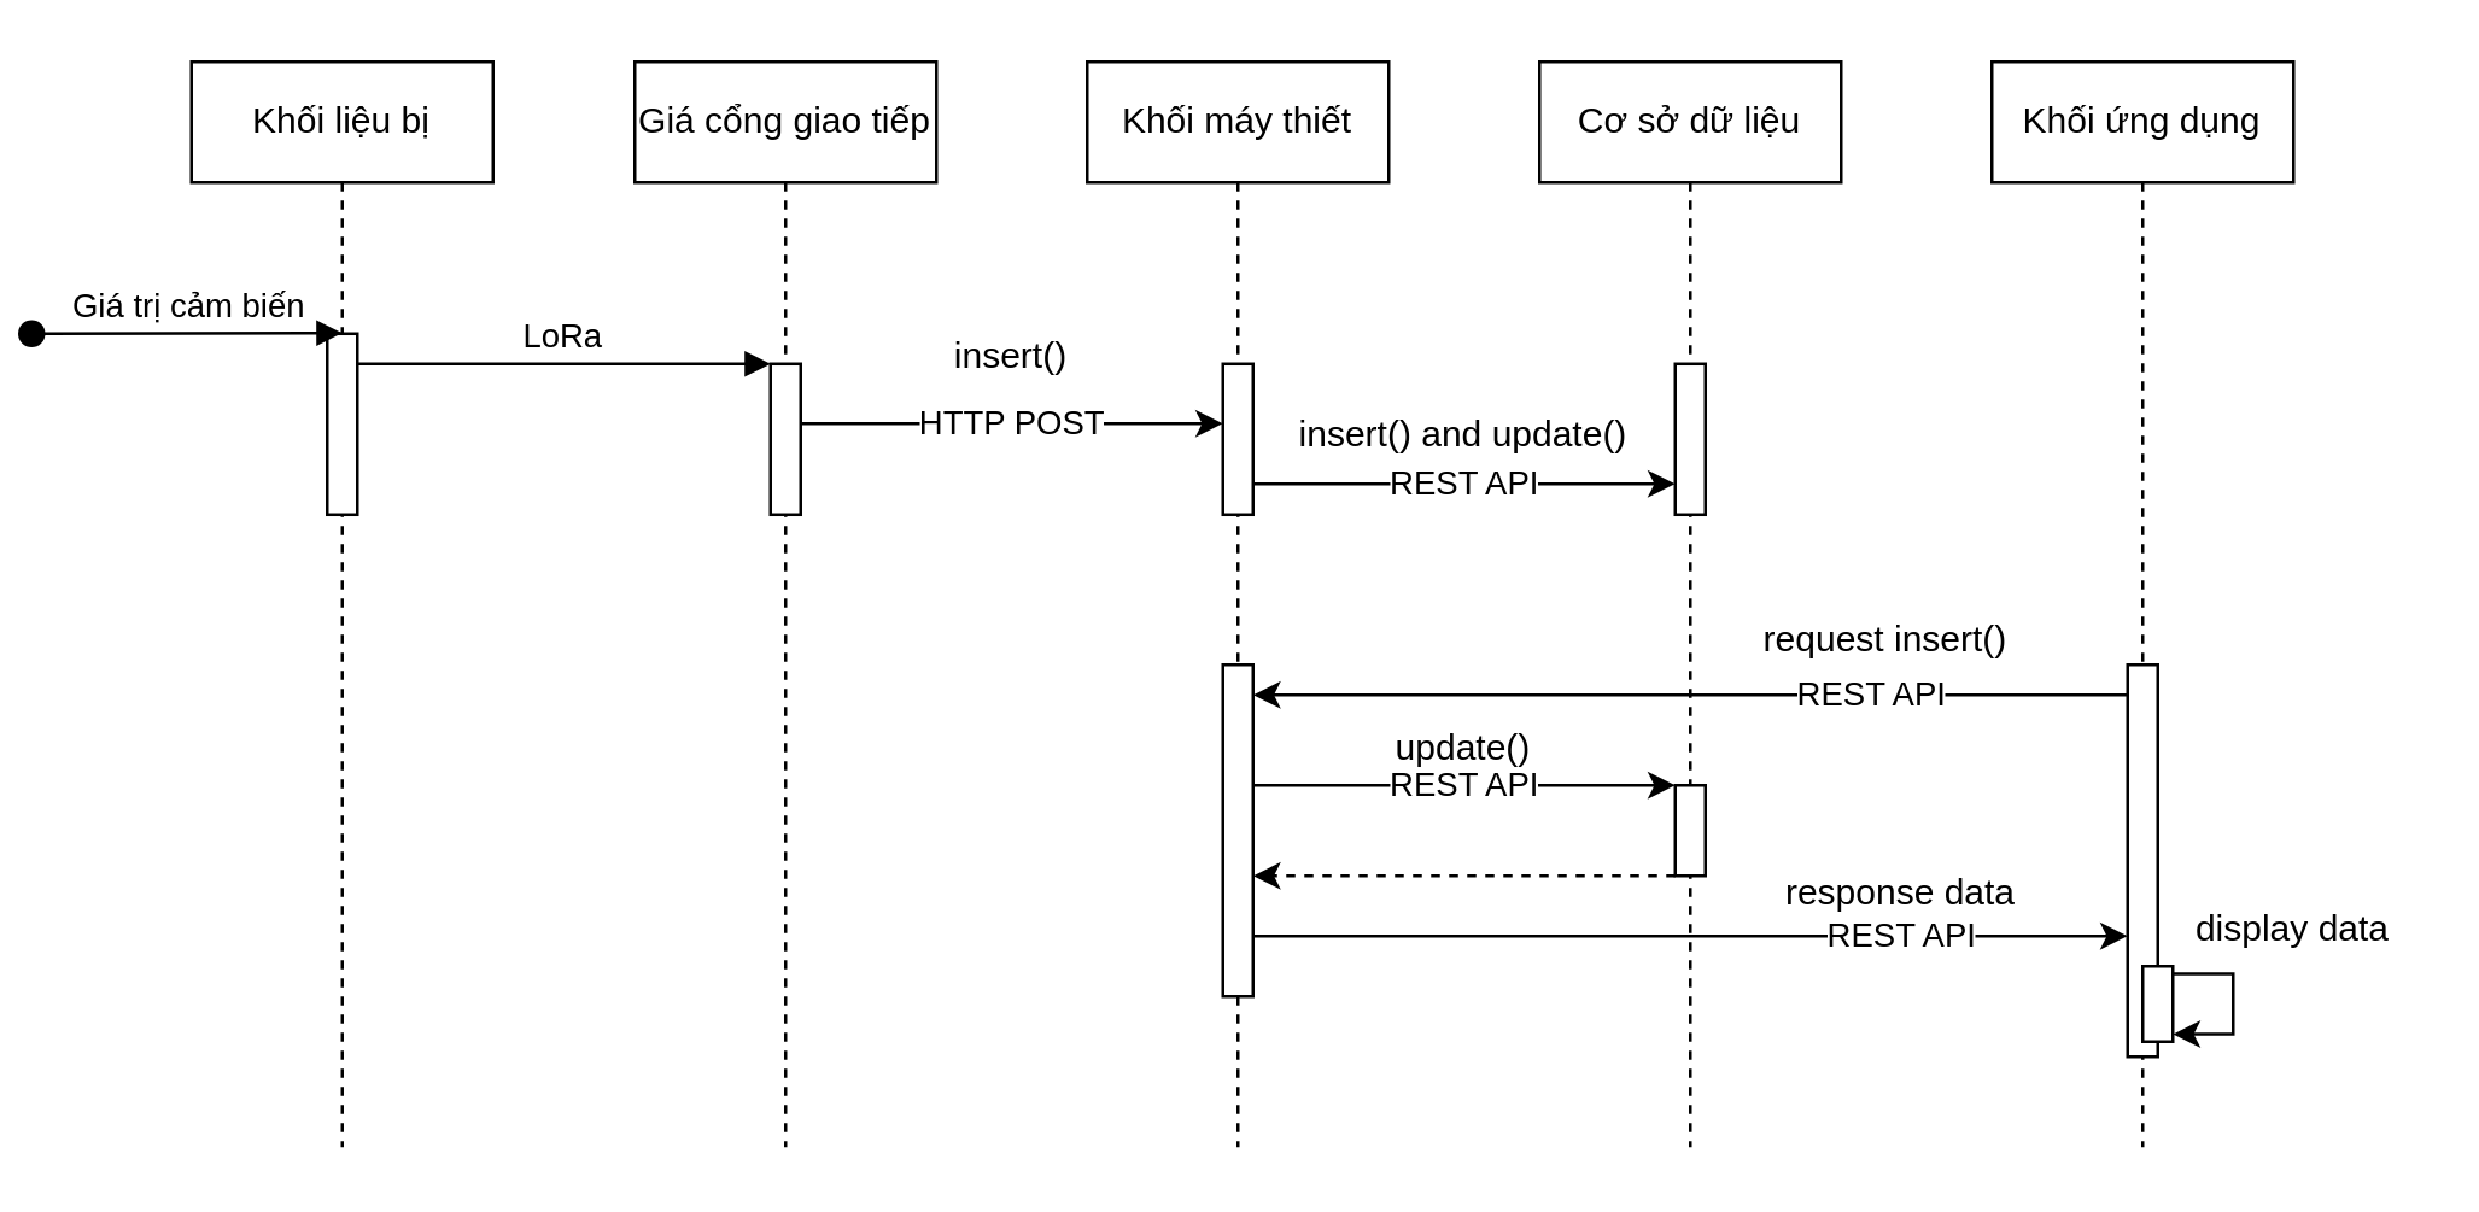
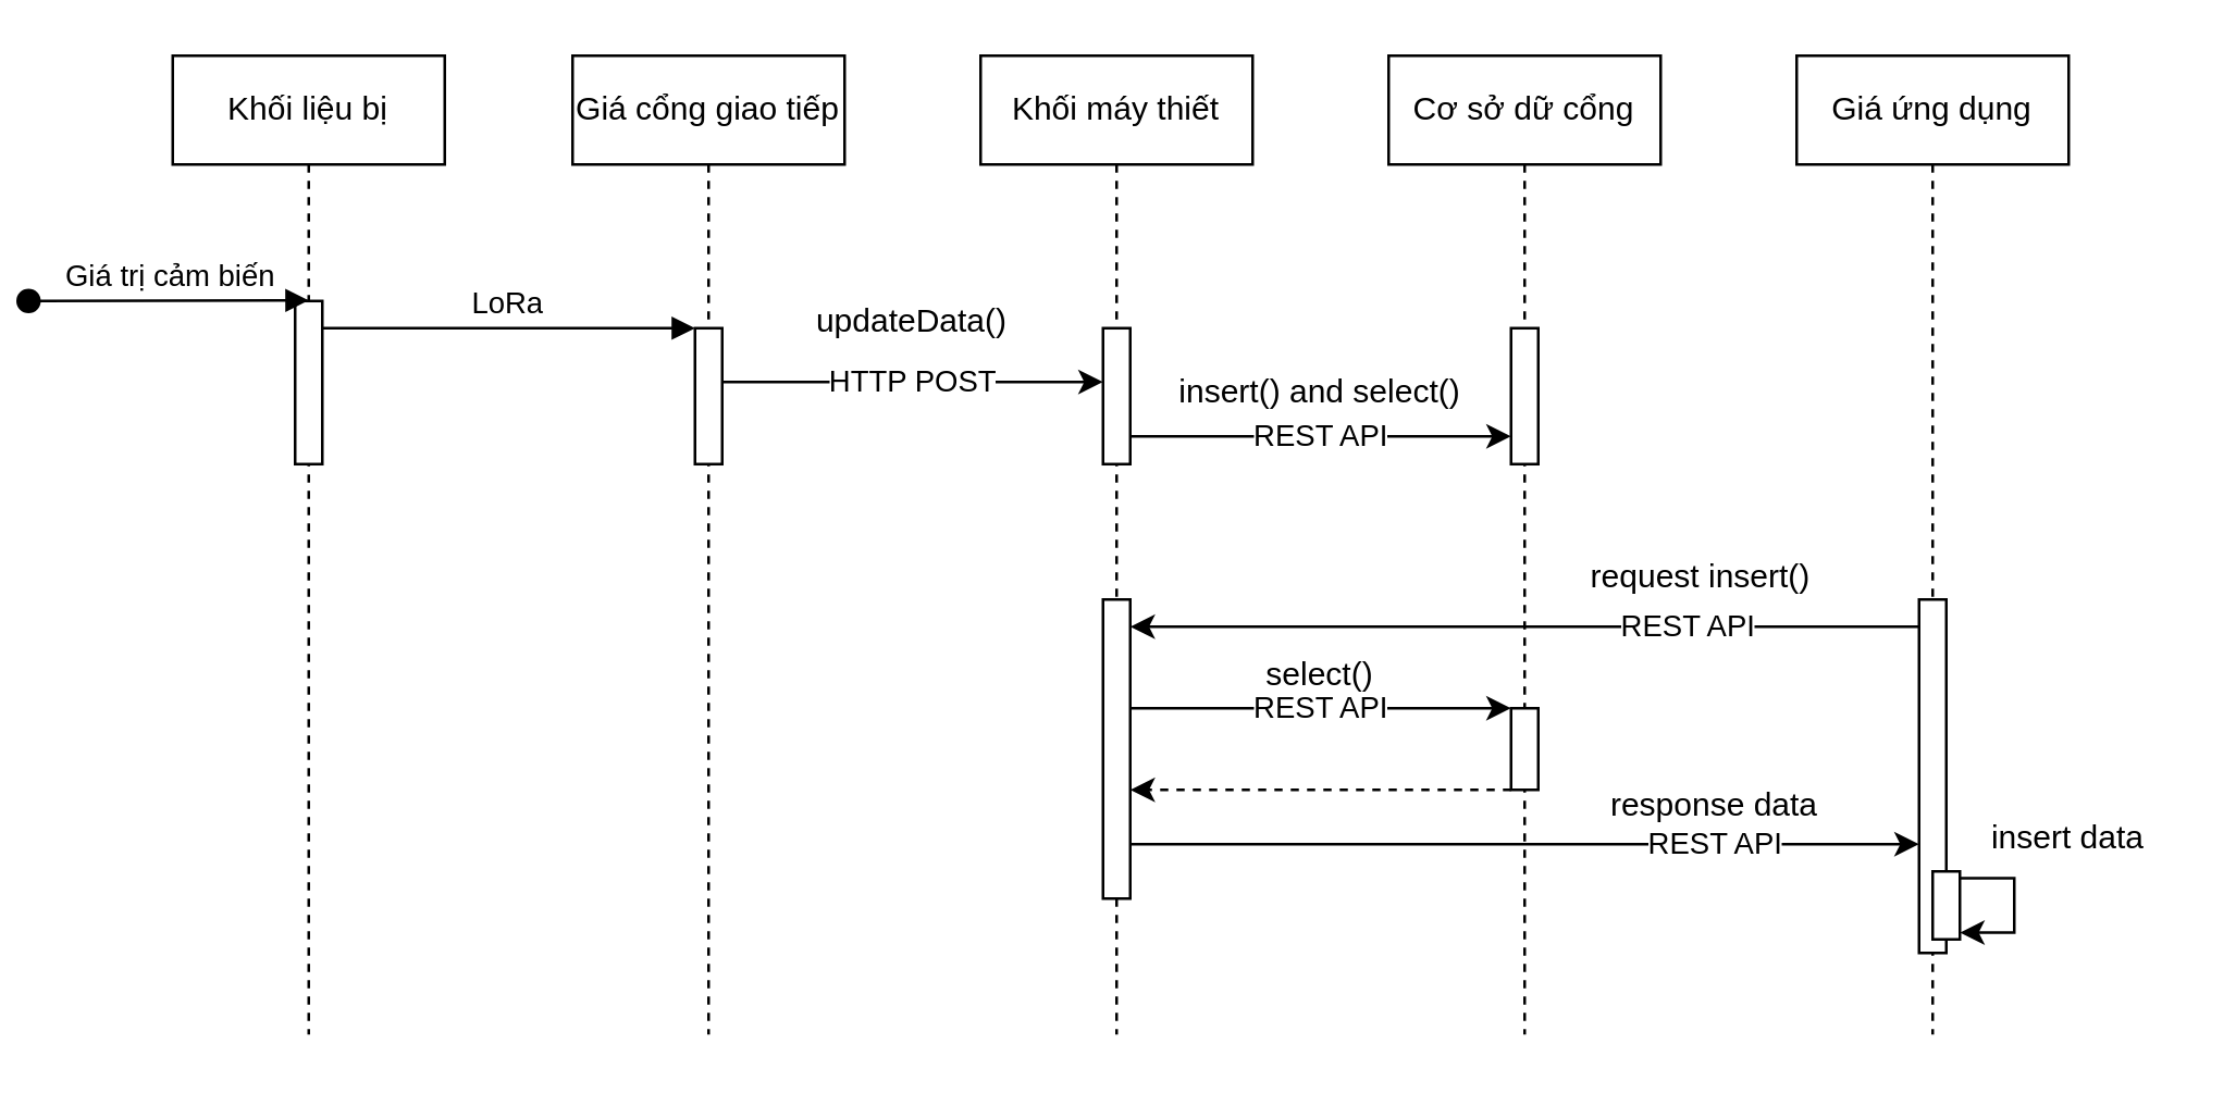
- <mxCell id="15" value="Cơ sở dữ liệu" style="shape=umlLifeline;perimeter=lifelinePerimeter;whiteSpace=wrap;html=1;container=0;dropTarget=0;collapsible=0;recursiveResize=0;outlineConnect=0;portConstraint=eastwest;newEdgeStyle={&quot;edgeStyle&quot;:&quot;elbowEdgeStyle&quot;,&quot;elbow&quot;:&quot;vertical&quot;,&quot;curved&quot;:0,&quot;rounded&quot;:0};" parent="1" vertex="1"><mxGeometry x="467" y="20" width="100" height="360" as="geometry" /></mxCell>
+ <mxCell id="15" value="Cơ sở dữ cổng" style="shape=umlLifeline;perimeter=lifelinePerimeter;whiteSpace=wrap;html=1;container=0;dropTarget=0;collapsible=0;recursiveResize=0;outlineConnect=0;portConstraint=eastwest;newEdgeStyle={&quot;edgeStyle&quot;:&quot;elbowEdgeStyle&quot;,&quot;elbow&quot;:&quot;vertical&quot;,&quot;curved&quot;:0,&quot;rounded&quot;:0};" parent="1" vertex="1"><mxGeometry x="467" y="20" width="100" height="360" as="geometry" /></mxCell>
- <mxCell id="11" value="Khối ứng dụng" style="shape=umlLifeline;perimeter=lifelinePerimeter;whiteSpace=wrap;html=1;container=0;dropTarget=0;collapsible=0;recursiveResize=0;outlineConnect=0;portConstraint=eastwest;newEdgeStyle={&quot;edgeStyle&quot;:&quot;elbowEdgeStyle&quot;,&quot;elbow&quot;:&quot;vertical&quot;,&quot;curved&quot;:0,&quot;rounded&quot;:0};" parent="1" vertex="1"><mxGeometry x="617" y="20" width="100" height="360" as="geometry" /></mxCell>
+ <mxCell id="11" value="Giá ứng dụng" style="shape=umlLifeline;perimeter=lifelinePerimeter;whiteSpace=wrap;html=1;container=0;dropTarget=0;collapsible=0;recursiveResize=0;outlineConnect=0;portConstraint=eastwest;newEdgeStyle={&quot;edgeStyle&quot;:&quot;elbowEdgeStyle&quot;,&quot;elbow&quot;:&quot;vertical&quot;,&quot;curved&quot;:0,&quot;rounded&quot;:0};" parent="1" vertex="1"><mxGeometry x="617" y="20" width="100" height="360" as="geometry" /></mxCell>
- <mxCell id="27" value="insert()" style="text;html=1;strokeColor=none;fillColor=none;align=center;verticalAlign=middle;whiteSpace=wrap;rounded=0;" parent="1" vertex="1"><mxGeometry x="237" y="110" width="110" height="15" as="geometry" /></mxCell>
+ <mxCell id="27" value="updateData()" style="text;html=1;strokeColor=none;fillColor=none;align=center;verticalAlign=middle;whiteSpace=wrap;rounded=0;" parent="1" vertex="1"><mxGeometry x="237" y="110" width="110" height="15" as="geometry" /></mxCell>
- <mxCell id="29" value="insert() and update()" style="text;html=1;strokeColor=none;fillColor=none;align=center;verticalAlign=middle;whiteSpace=wrap;rounded=0;" parent="1" vertex="1"><mxGeometry x="382" y="136" width="120" height="15" as="geometry" /></mxCell>
+ <mxCell id="29" value="insert() and select()" style="text;html=1;strokeColor=none;fillColor=none;align=center;verticalAlign=middle;whiteSpace=wrap;rounded=0;" parent="1" vertex="1"><mxGeometry x="382" y="136" width="120" height="15" as="geometry" /></mxCell>
- <mxCell id="21" value="update()" style="text;html=1;strokeColor=none;fillColor=none;align=center;verticalAlign=middle;whiteSpace=wrap;rounded=0;" parent="1" vertex="1"><mxGeometry x="412" y="240" width="60" height="15" as="geometry" /></mxCell>
+ <mxCell id="21" value="select()" style="text;html=1;strokeColor=none;fillColor=none;align=center;verticalAlign=middle;whiteSpace=wrap;rounded=0;" parent="1" vertex="1"><mxGeometry x="412" y="240" width="60" height="15" as="geometry" /></mxCell>
- <mxCell id="25" value="display data" style="text;html=1;strokeColor=none;fillColor=none;align=center;verticalAlign=middle;whiteSpace=wrap;rounded=0;" parent="1" vertex="1"><mxGeometry x="677" y="300" width="80" height="15" as="geometry" /></mxCell>
+ <mxCell id="25" value="insert data" style="text;html=1;strokeColor=none;fillColor=none;align=center;verticalAlign=middle;whiteSpace=wrap;rounded=0;" parent="1" vertex="1"><mxGeometry x="677" y="300" width="80" height="15" as="geometry" /></mxCell>
